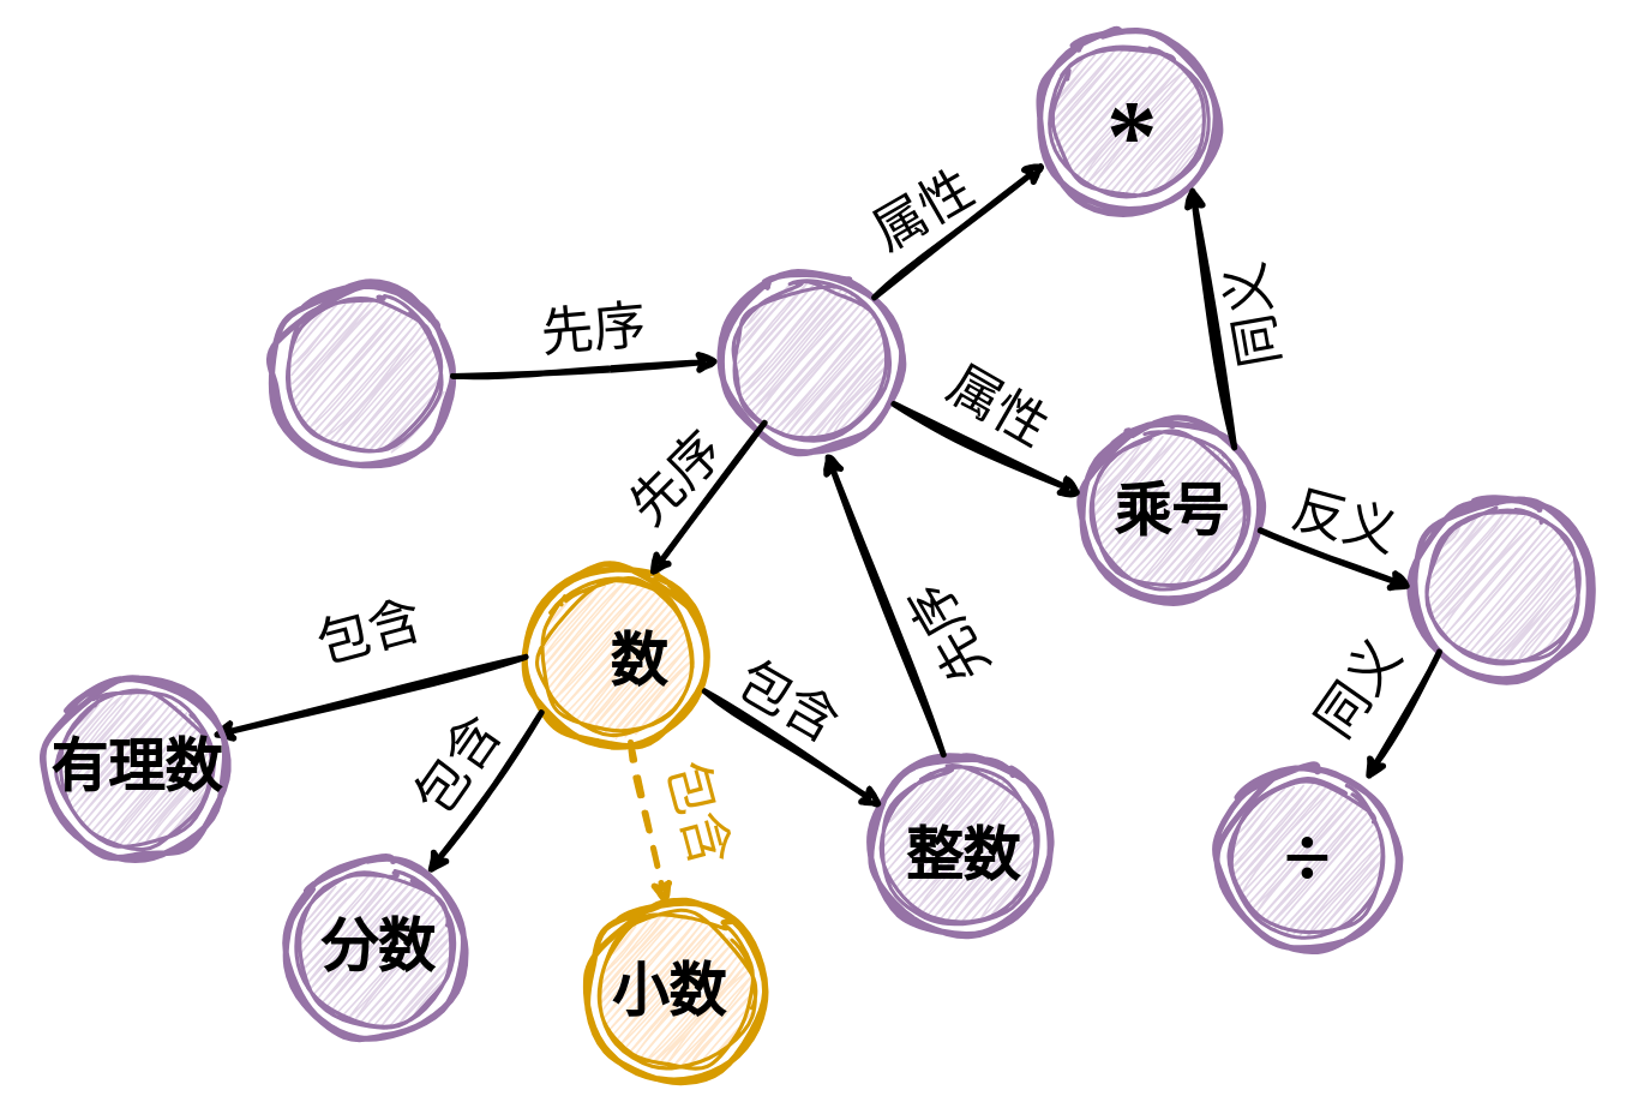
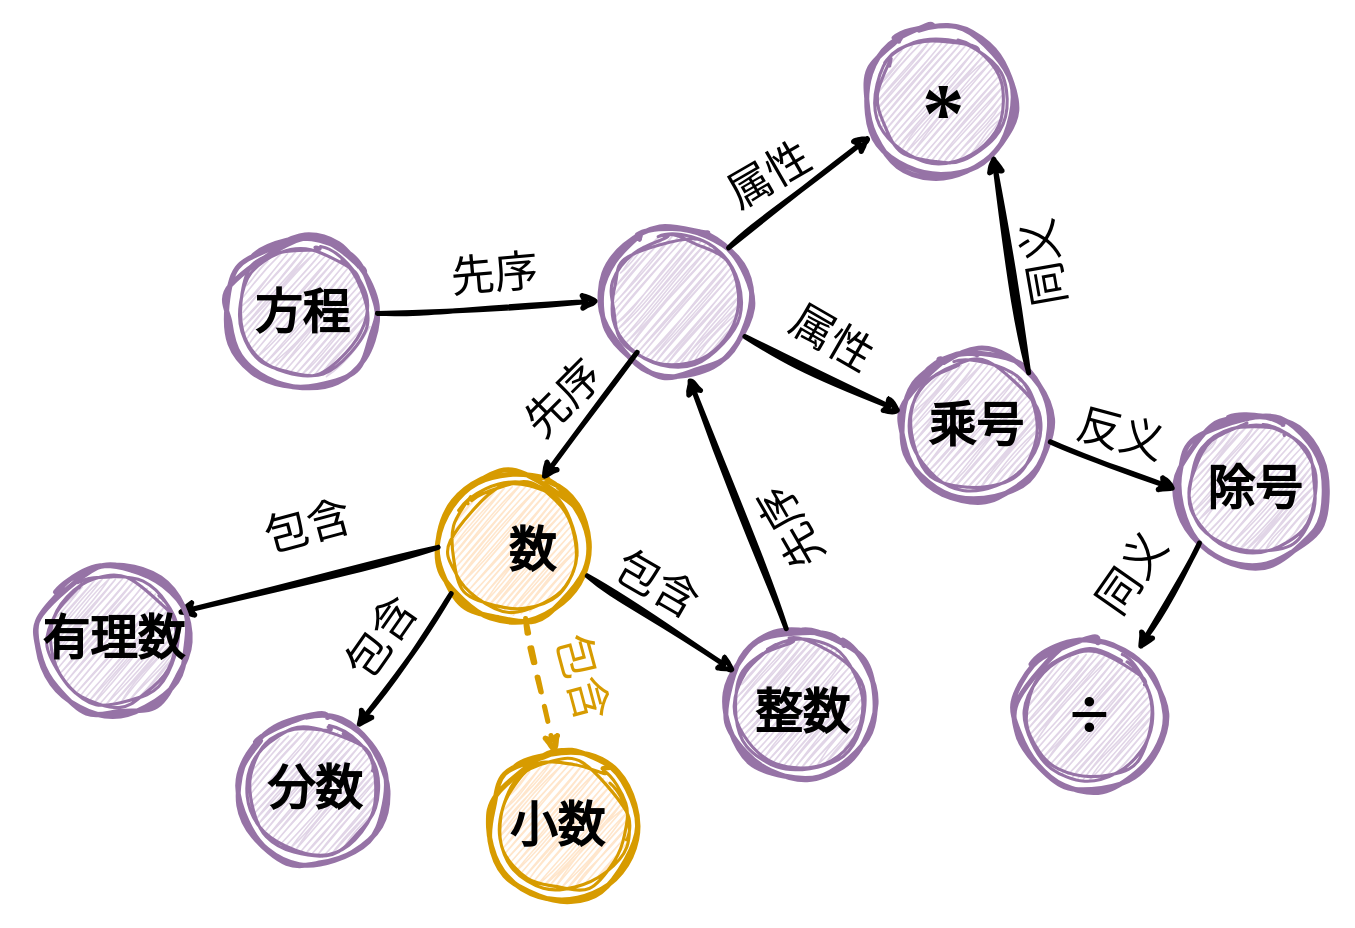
+ <mxCell id="42" value="&lt;font face=&quot;Times New Roman&quot;&gt;&lt;span style=&quot;font-size: 38px;&quot;&gt;&lt;b&gt;方程&lt;/b&gt;&lt;/span&gt;&lt;/font&gt;" style="text;html=1;align=center;verticalAlign=middle;resizable=0;points=[];autosize=1;strokeColor=none;fillColor=none;fontFamily=Architects Daughter;fontSource=https://fonts.googleapis.com/css?family=Architects+Daughter;" vertex="1" parent="1"><mxGeometry x="191.42" y="220" width="100" height="60" as="geometry" /></mxCell>
+ <mxCell id="56" value="&lt;font style=&quot;font-size: 38px;&quot; face=&quot;Times New Roman&quot;&gt;&lt;b&gt;除号&lt;/b&gt;&lt;/font&gt;" style="text;html=1;align=center;verticalAlign=middle;resizable=0;points=[];autosize=1;strokeColor=none;fillColor=none;fontFamily=Architects Daughter;fontSource=https://fonts.googleapis.com/css?family=Architects+Daughter;" vertex="1" parent="1"><mxGeometry x="952.85" y="361.42" width="100" height="60" as="geometry" /></mxCell>
